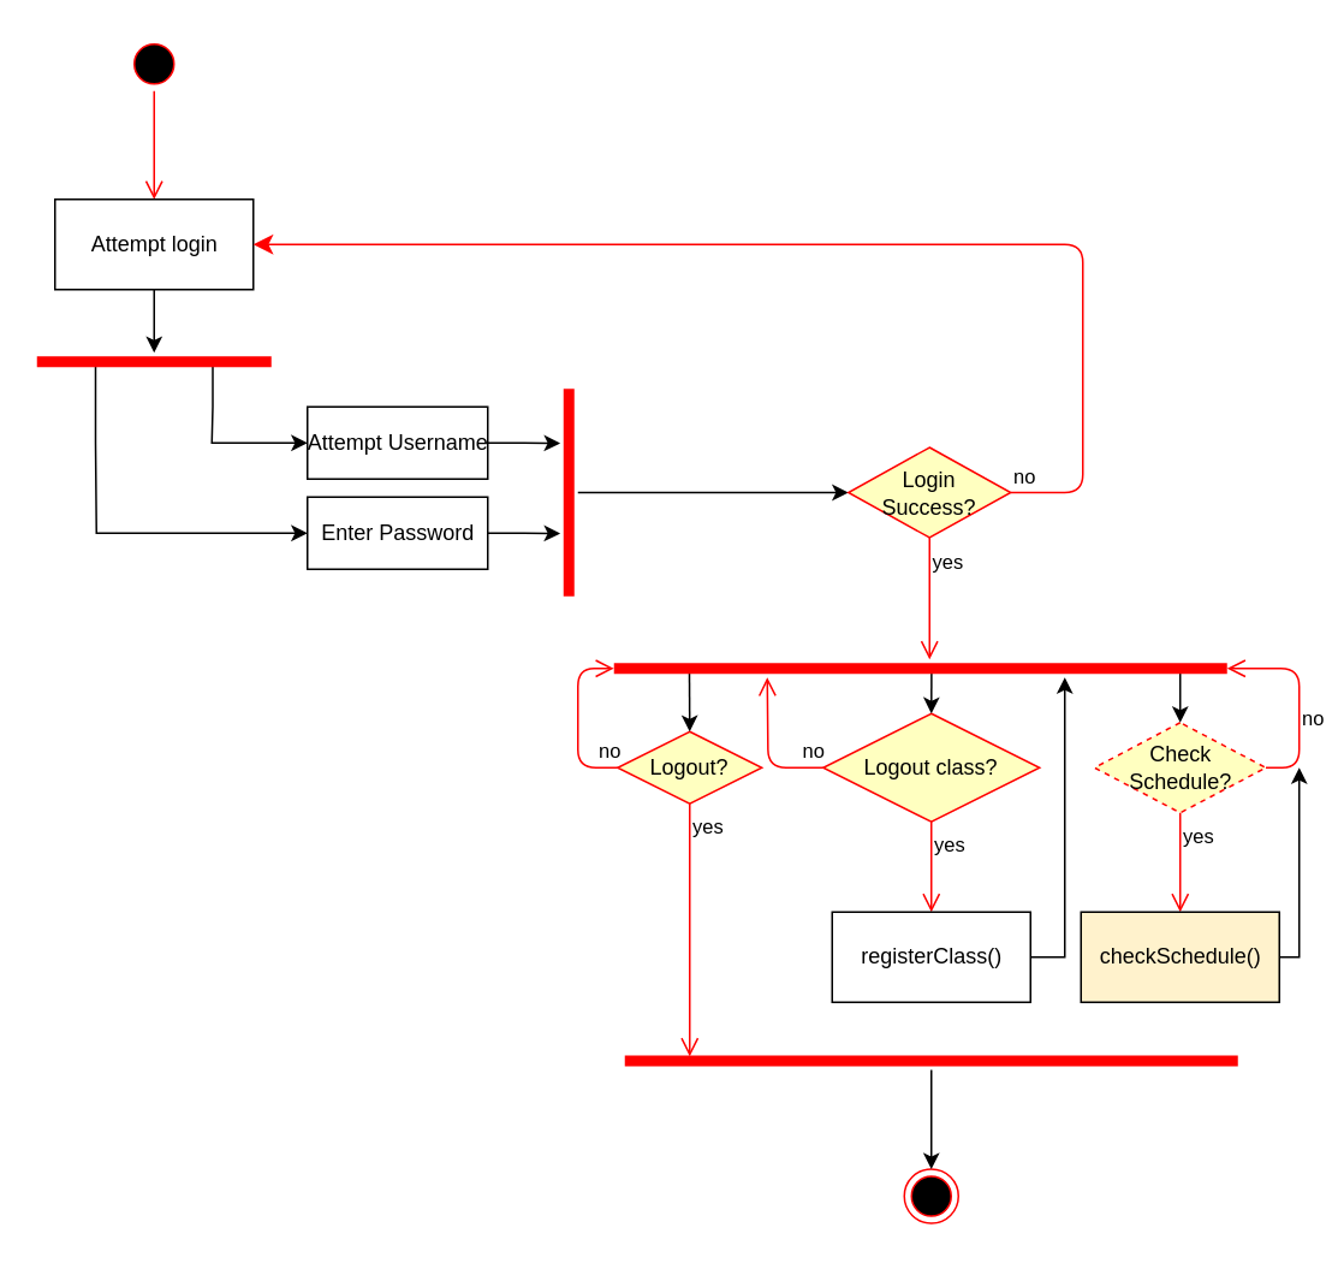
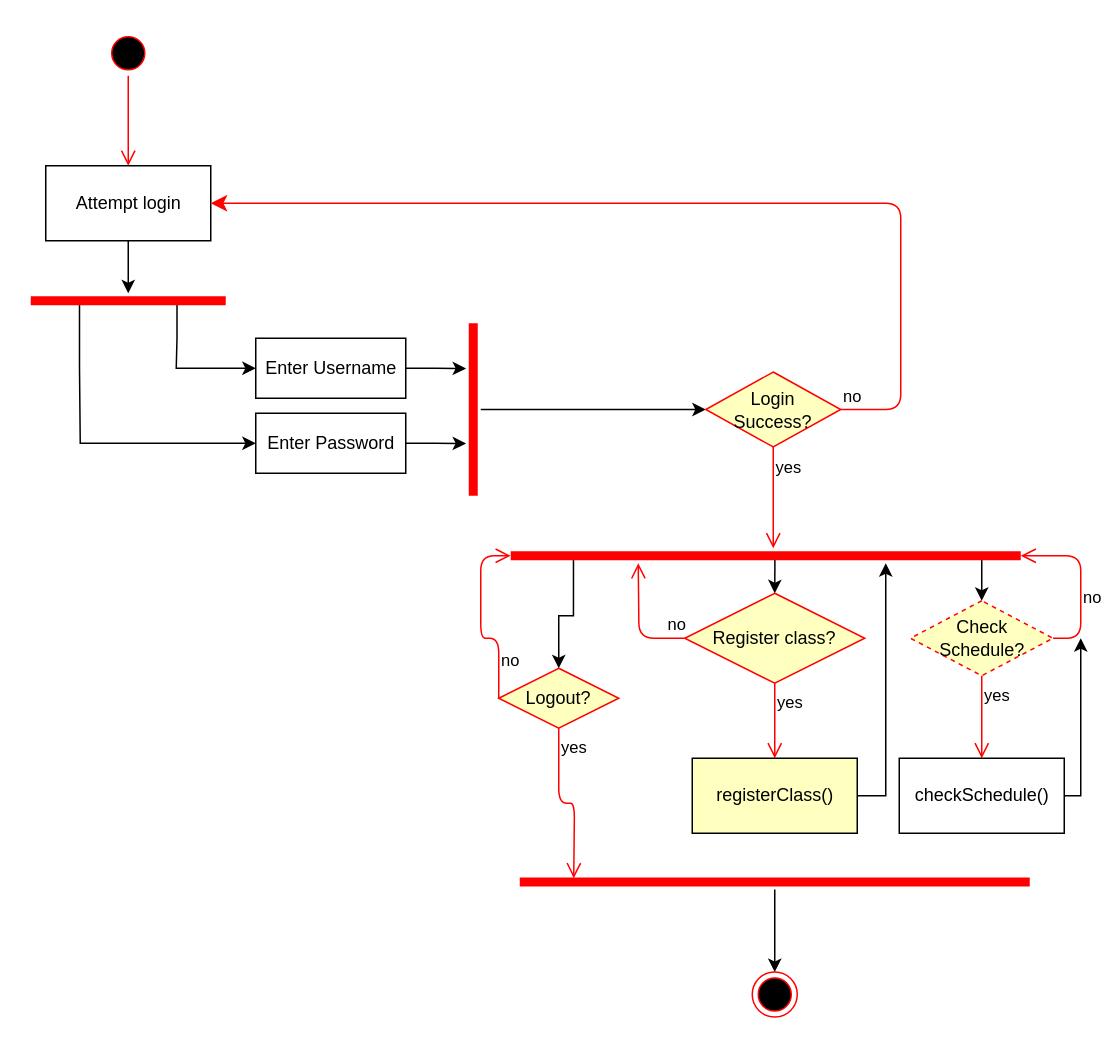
- <mxCell id="16" value="Attempt Username" style="html=1;" parent="1" vertex="1"><mxGeometry x="170" y="225" width="100" height="40" as="geometry" /></mxCell>
+ <mxCell id="16" value="Enter Username" style="html=1;" parent="1" vertex="1"><mxGeometry x="170" y="225" width="100" height="40" as="geometry" /></mxCell>
- <mxCell id="24" value="Logout?" style="rhombus;whiteSpace=wrap;html=1;fillColor=#ffffc0;strokeColor=#ff0000;" parent="1" vertex="1"><mxGeometry x="342" y="405" width="80" height="40" as="geometry" /></mxCell>
+ <mxCell id="24" value="Logout?" style="rhombus;whiteSpace=wrap;html=1;fillColor=#ffffc0;strokeColor=#ff0000;" parent="1" vertex="1"><mxGeometry x="332" y="445" width="80" height="40" as="geometry" /></mxCell>
- <mxCell id="6" value="Logout class?" style="rhombus;whiteSpace=wrap;html=1;fillColor=#ffffc0;strokeColor=#ff0000;" parent="1" vertex="1"><mxGeometry x="456" y="395" width="120" height="60" as="geometry" /></mxCell>
+ <mxCell id="6" value="Register class?" style="rhombus;whiteSpace=wrap;html=1;fillColor=#ffffc0;strokeColor=#ff0000;" parent="1" vertex="1"><mxGeometry x="456" y="395" width="120" height="60" as="geometry" /></mxCell>
- <mxCell id="35" value="registerClass()" style="html=1;" parent="1" vertex="1"><mxGeometry x="461" y="505" width="110" height="50" as="geometry" /></mxCell>
+ <mxCell id="35" value="registerClass()" style="html=1;fillColor=#ffffc0;" parent="1" vertex="1"><mxGeometry x="461" y="505" width="110" height="50" as="geometry" /></mxCell>
- <mxCell id="37" value="checkSchedule()" style="html=1;fillColor=#fff2cc;" parent="1" vertex="1"><mxGeometry x="599" y="505" width="110" height="50" as="geometry" /></mxCell>
+ <mxCell id="37" value="checkSchedule()" style="html=1;" parent="1" vertex="1"><mxGeometry x="599" y="505" width="110" height="50" as="geometry" /></mxCell>
